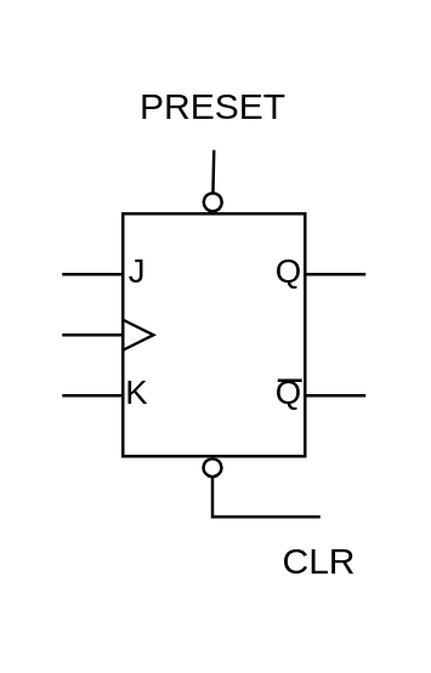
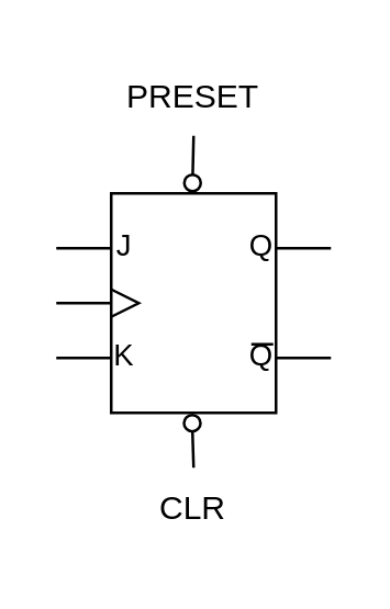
- <mxCell id="6" value="CLR" style="text;html=1;strokeColor=none;fillColor=none;align=center;verticalAlign=middle;whiteSpace=wrap;rounded=0;" vertex="1" parent="1"><mxGeometry x="75" y="170" width="60" height="30" as="geometry" /></mxCell>
+ <mxCell id="6" value="CLR" style="text;html=1;strokeColor=none;fillColor=none;align=center;verticalAlign=middle;whiteSpace=wrap;rounded=0;" vertex="1" parent="1"><mxGeometry x="40" y="170" width="60" height="30" as="geometry" /></mxCell>
